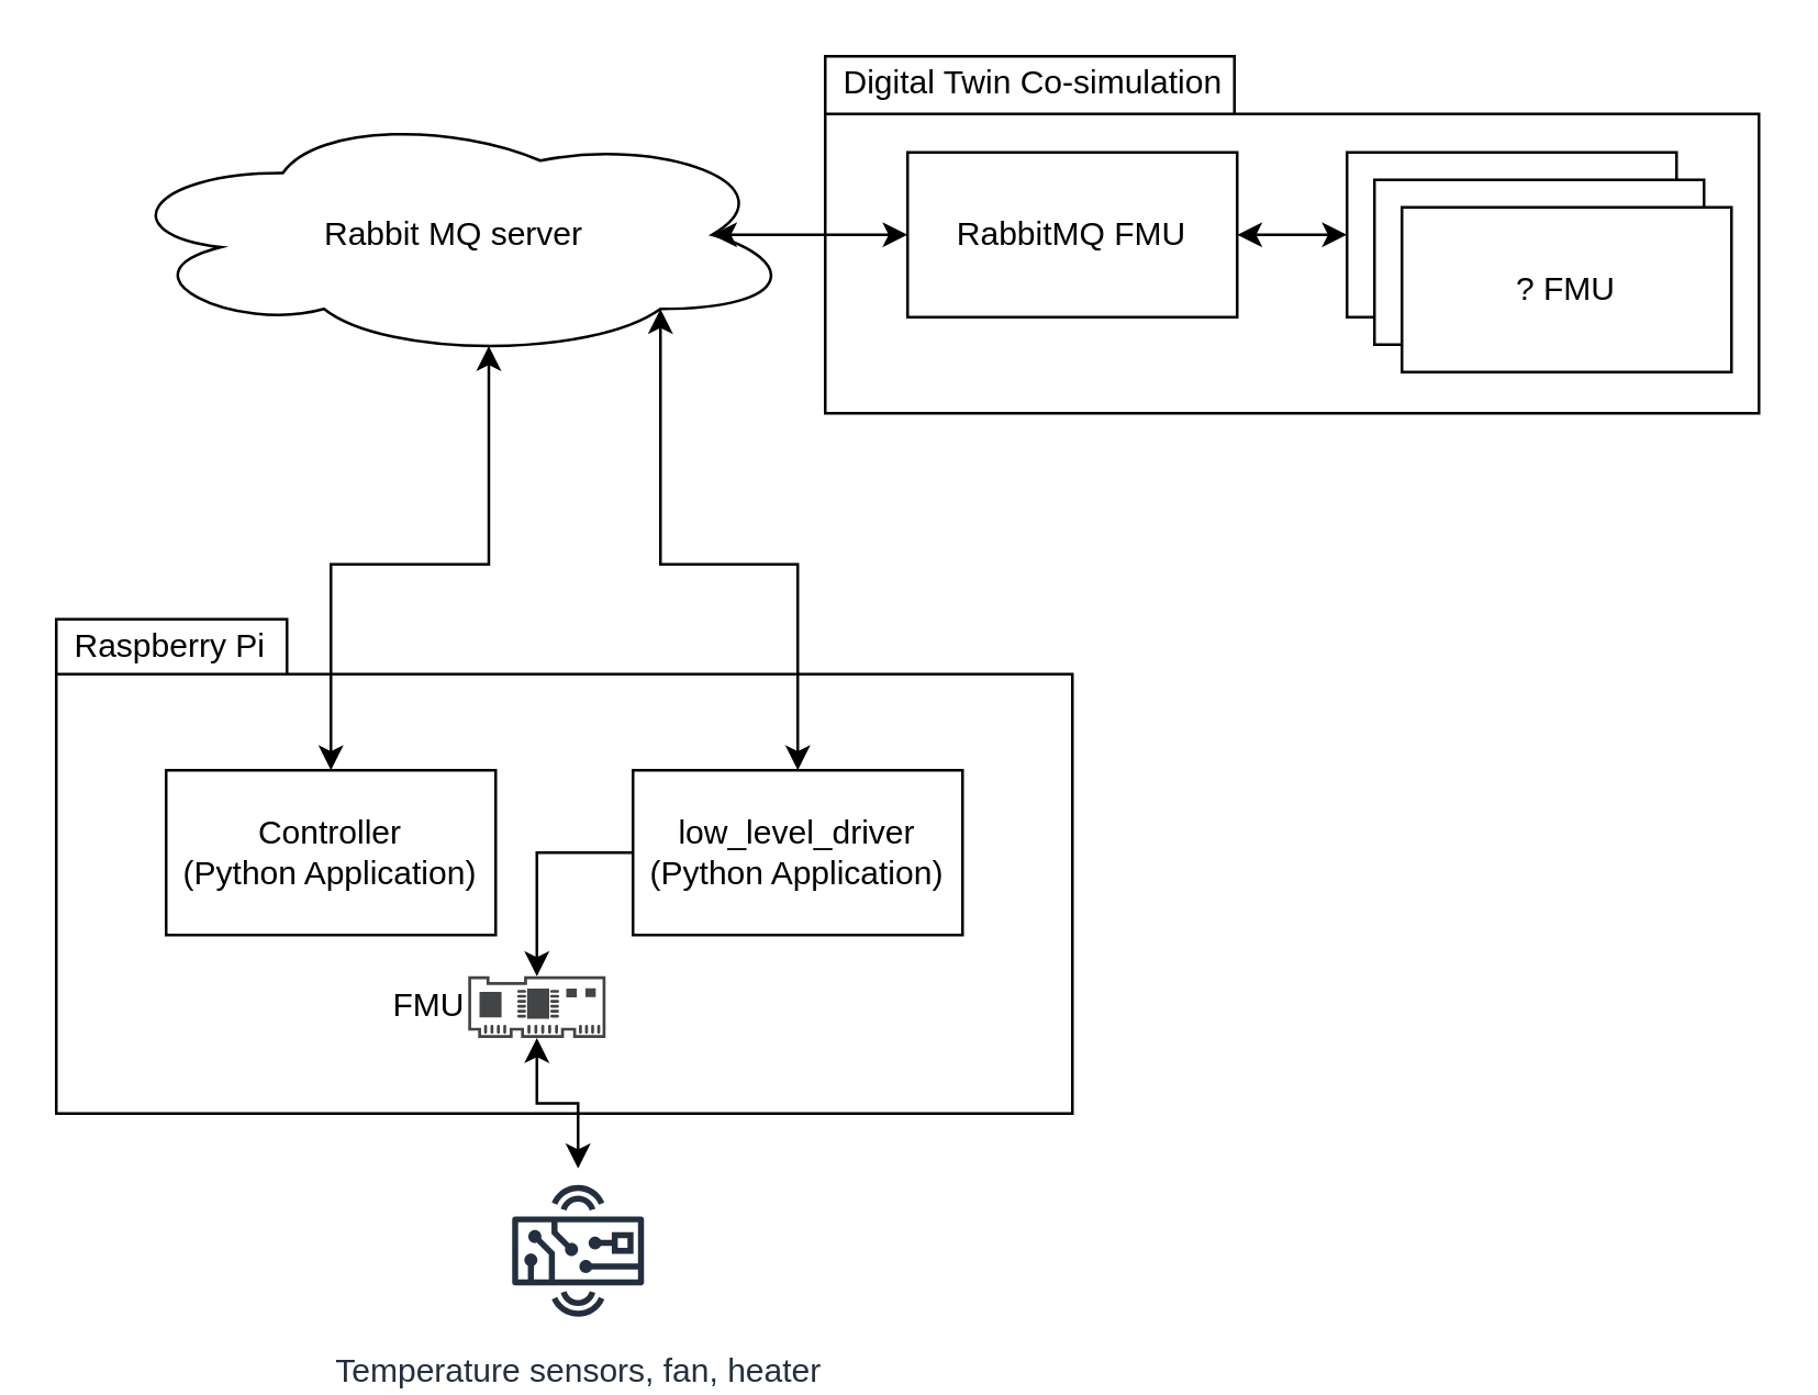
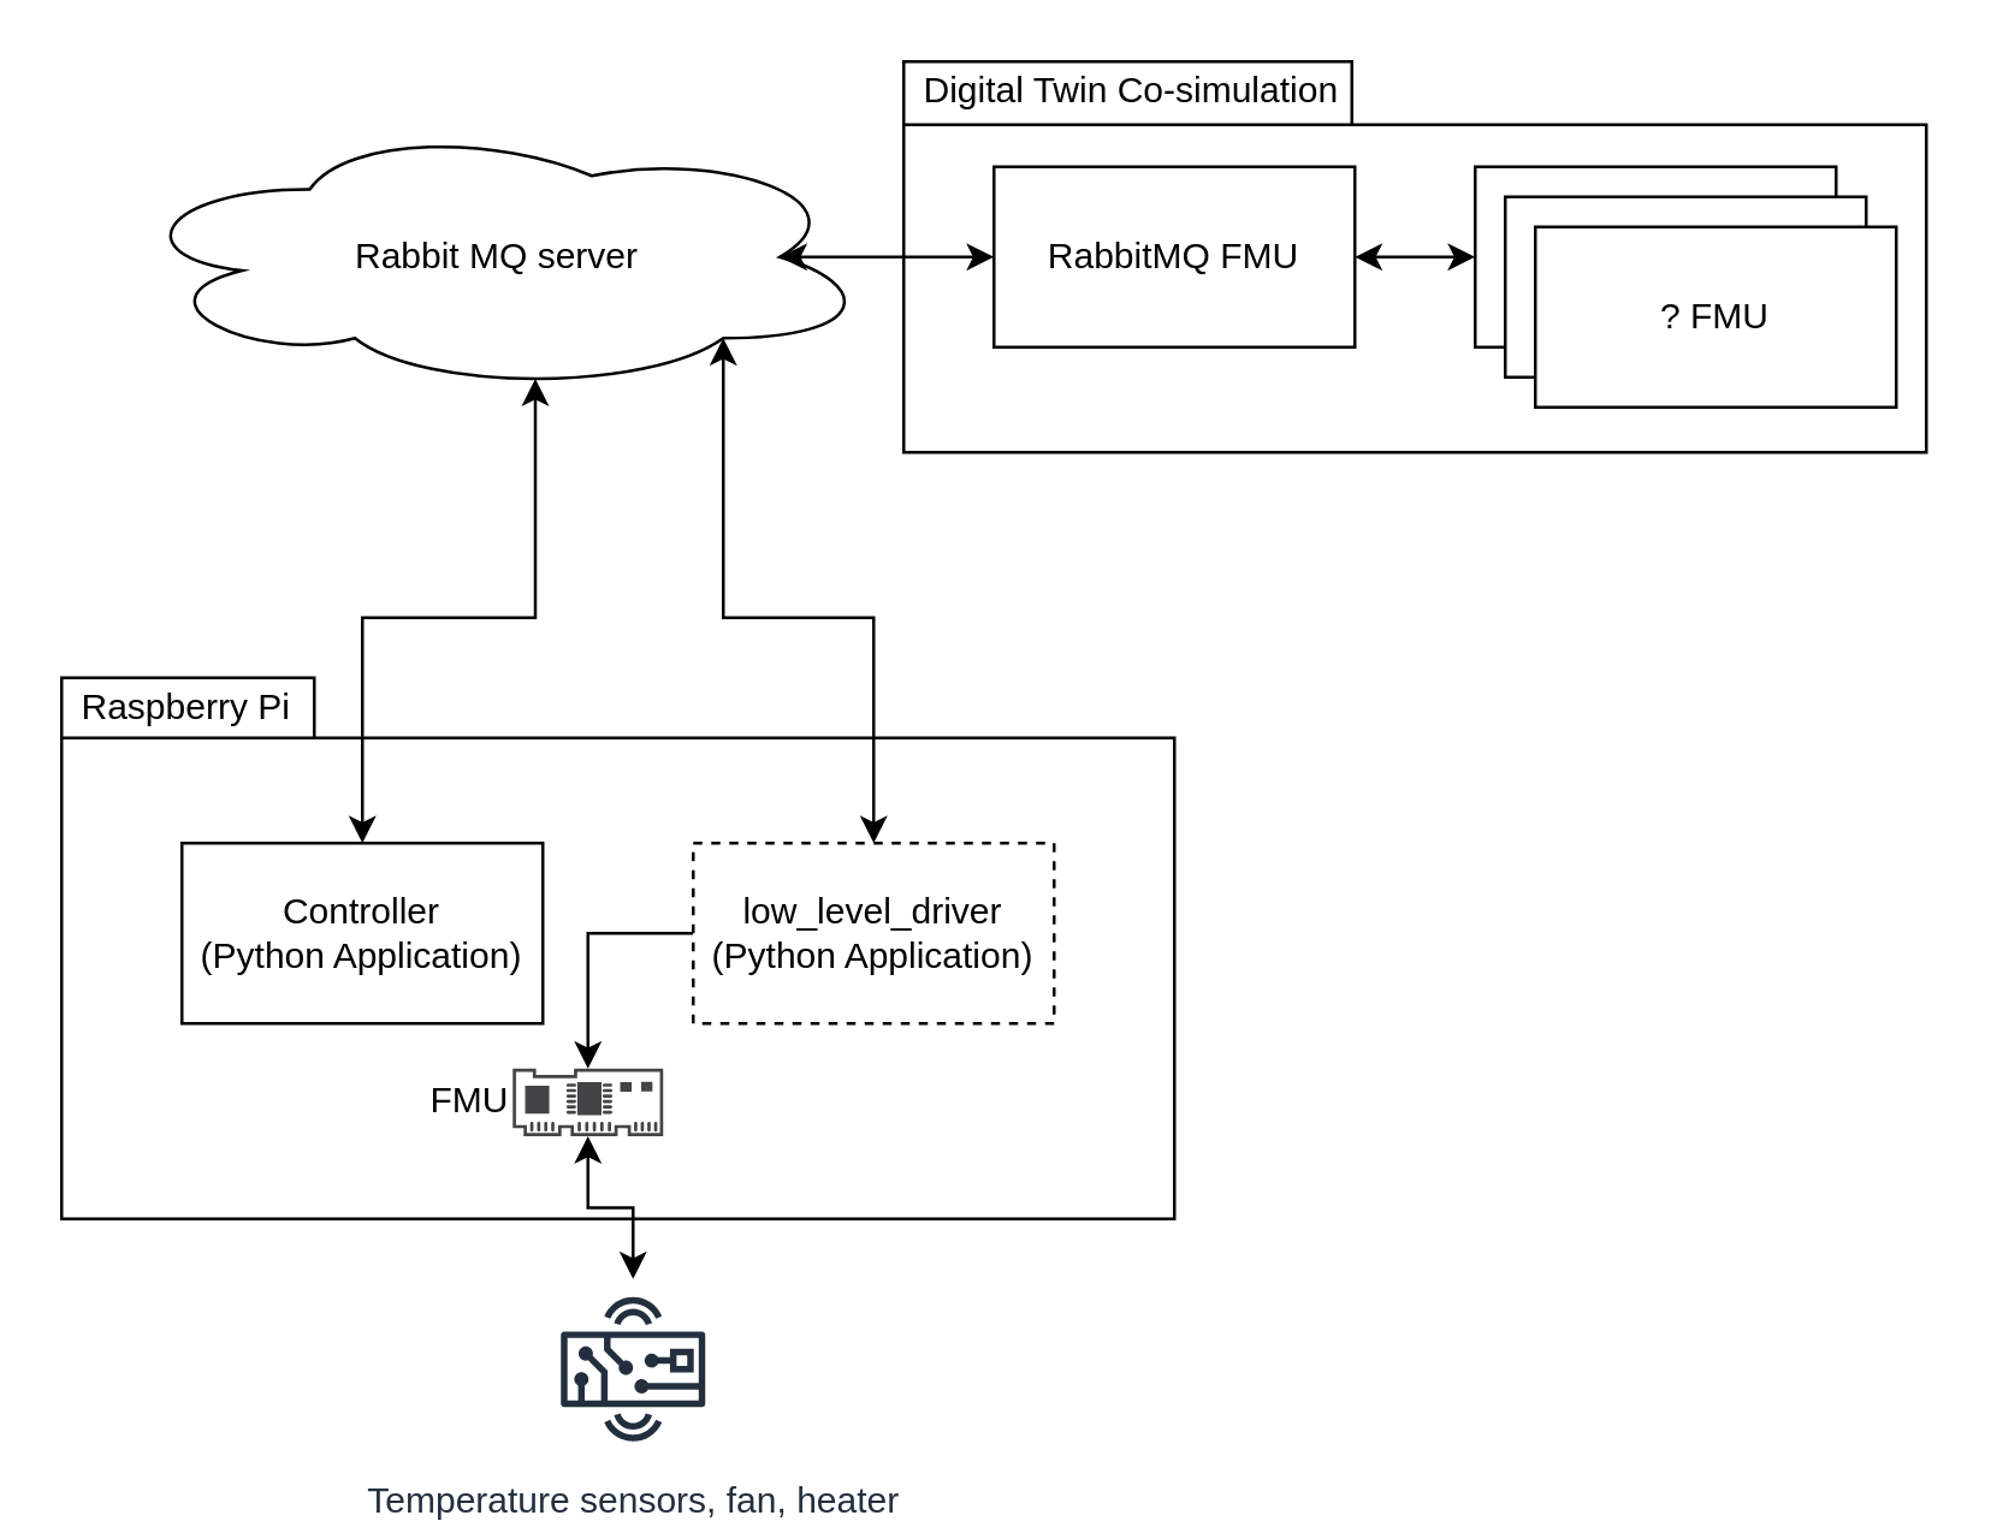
- <mxCell id="8" value="low_level_driver&lt;br&gt;(Python Application)" style="rounded=0;whiteSpace=wrap;html=1;" parent="1" vertex="1"><mxGeometry x="230" y="280" width="120" height="60" as="geometry" /></mxCell>
+ <mxCell id="8" value="low_level_driver&lt;br&gt;(Python Application)" style="rounded=0;whiteSpace=wrap;html=1;dashed=1;" parent="1" vertex="1"><mxGeometry x="230" y="280" width="120" height="60" as="geometry" /></mxCell>
